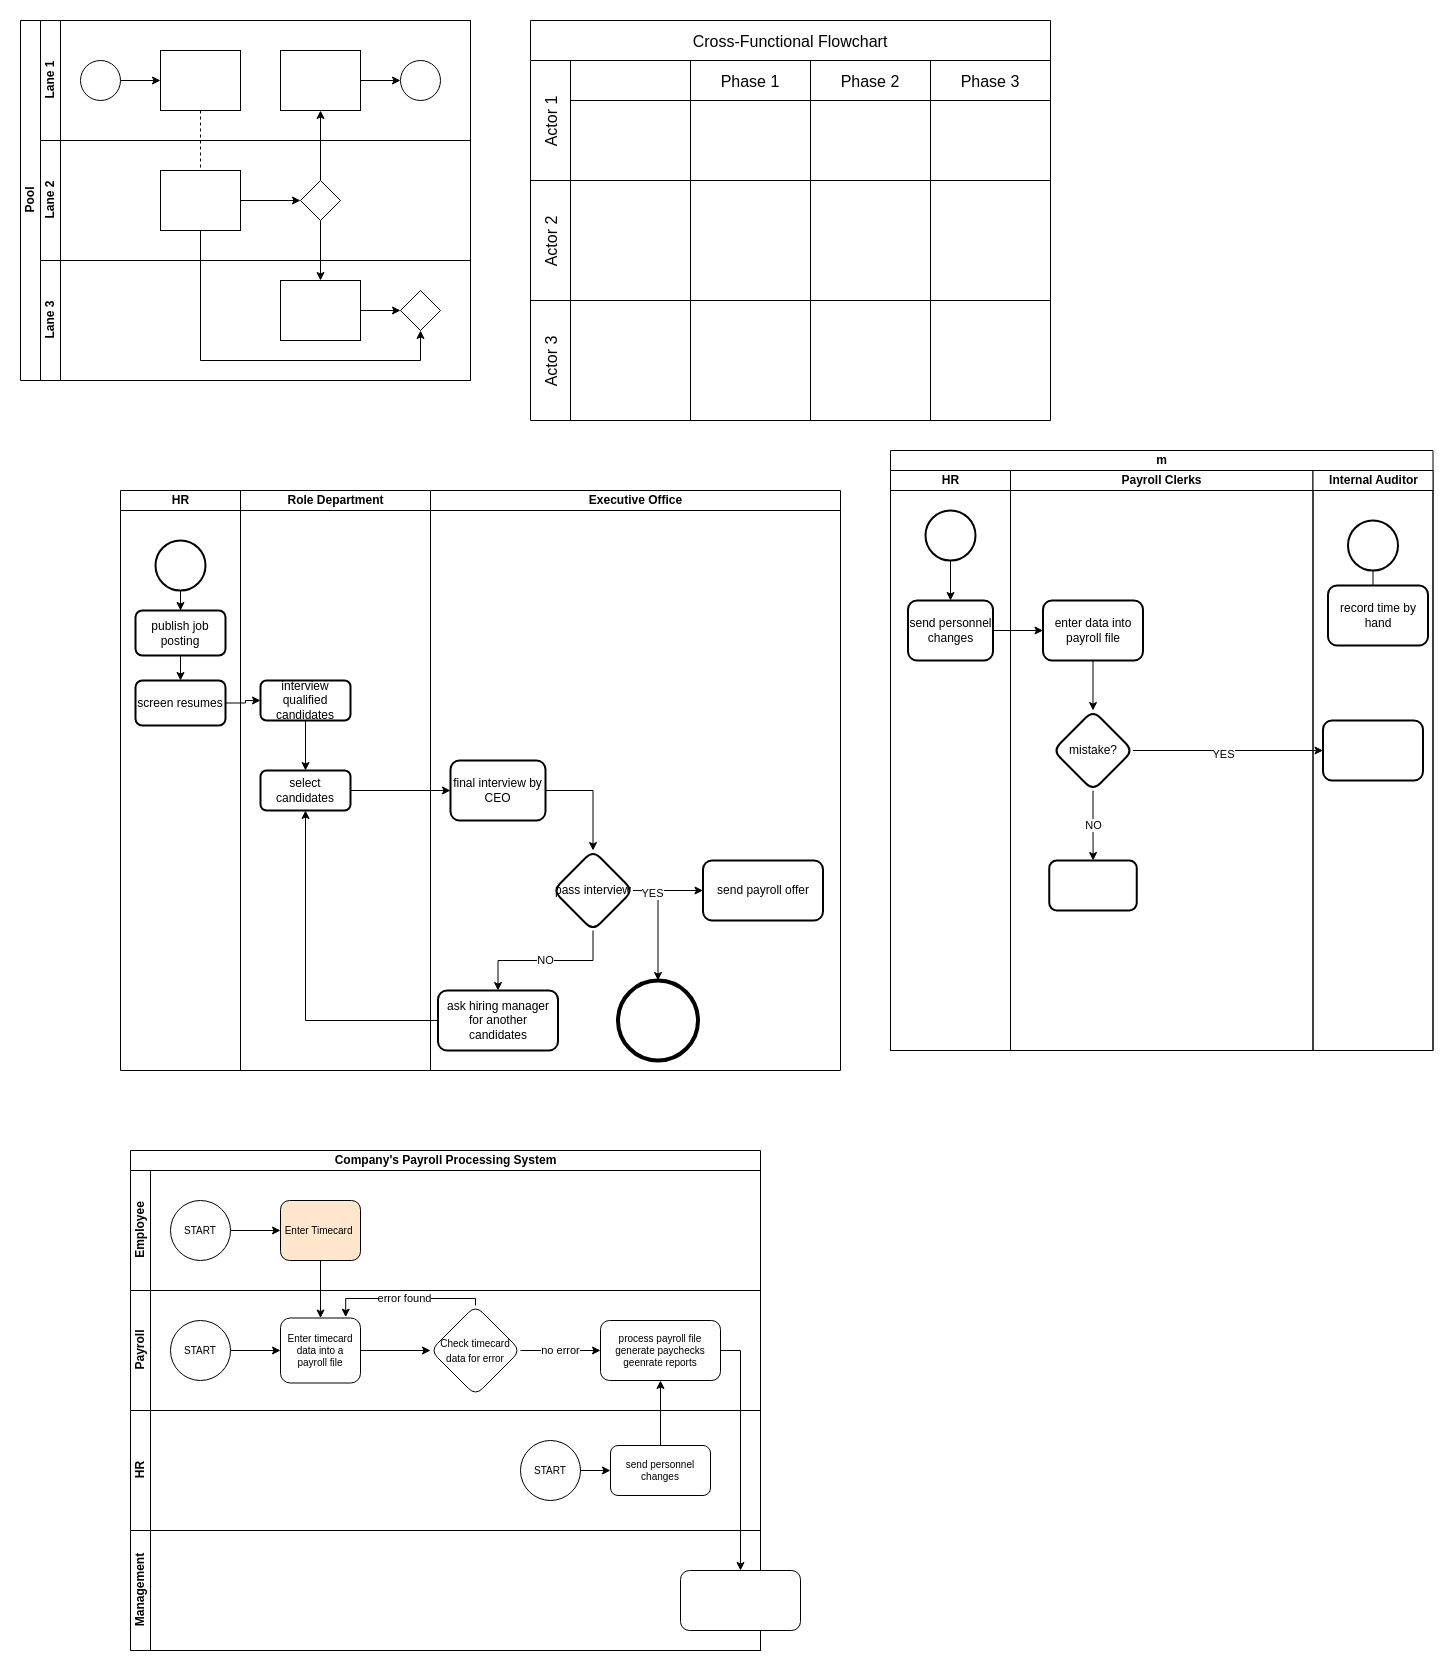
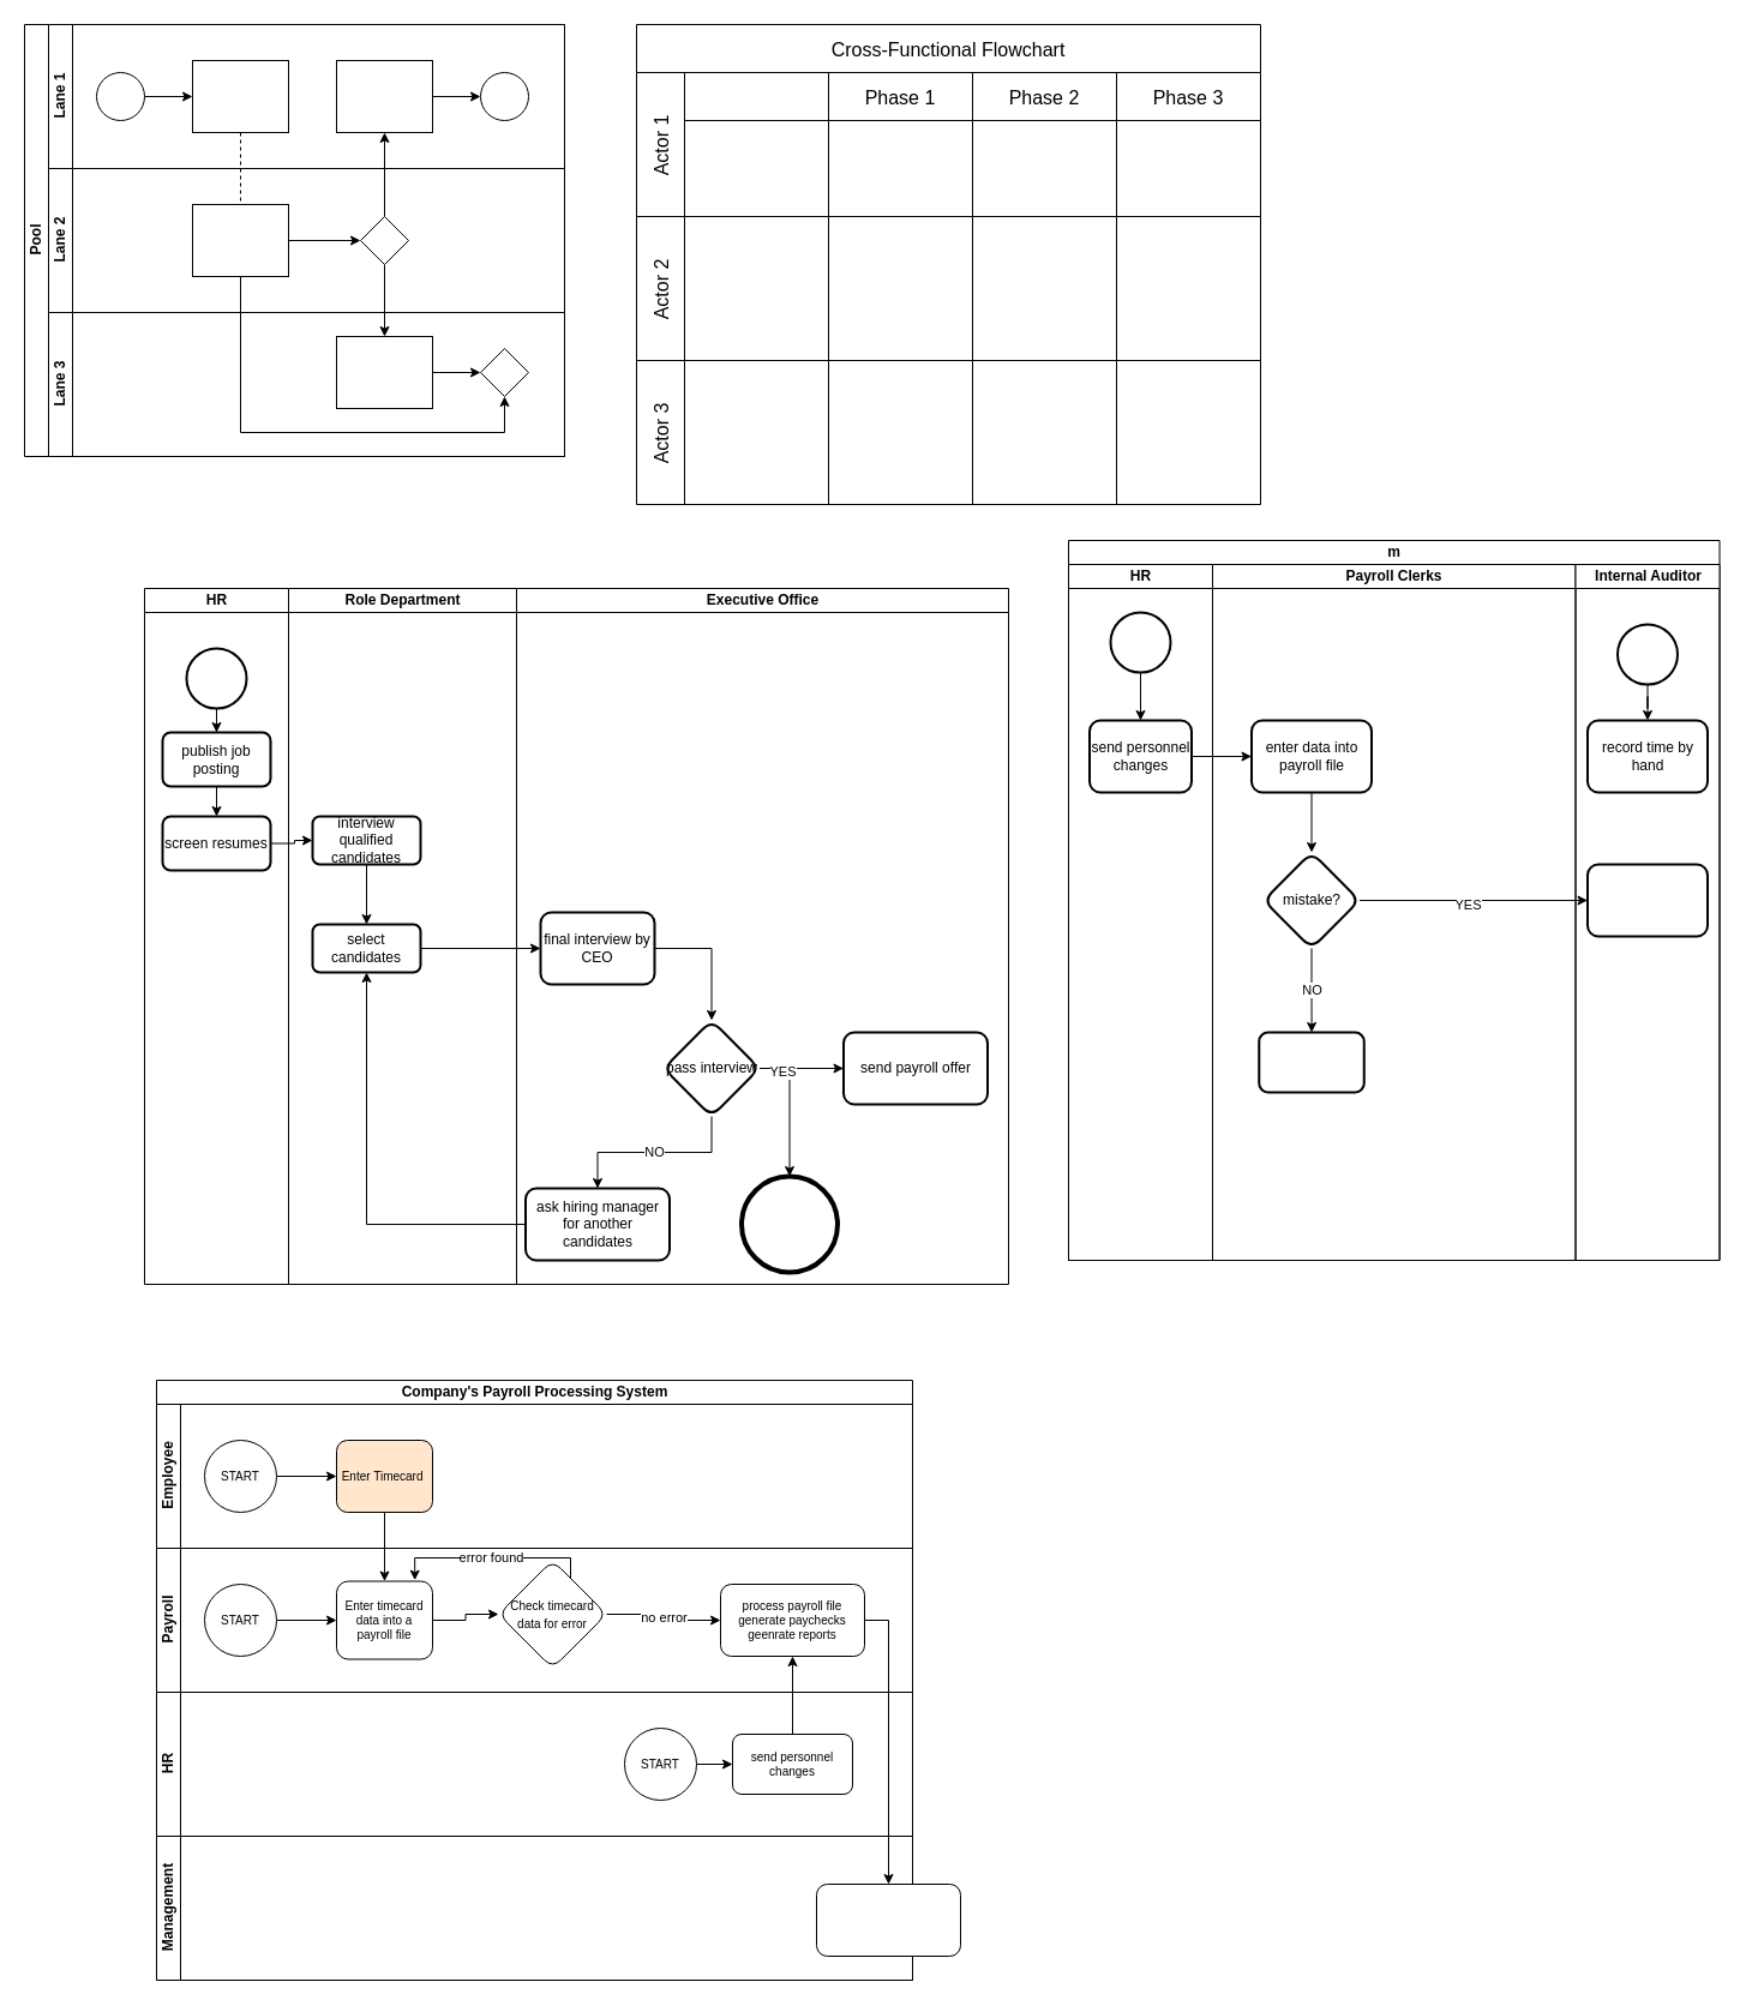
- <mxCell id="77" value="record time by hand" style="rounded=1;whiteSpace=wrap;html=1;strokeWidth=2;" vertex="1" parent="73"><mxGeometry x="15" y="115" width="100" height="60" as="geometry" /></mxCell>
+ <mxCell id="77" value="record time by hand" style="rounded=1;whiteSpace=wrap;html=1;strokeWidth=2;" vertex="1" parent="73"><mxGeometry x="10" y="130" width="100" height="60" as="geometry" /></mxCell>
- <mxCell id="92" value="&lt;font style=&quot;font-size: 10px;&quot;&gt;Check timecard data for error&lt;/font&gt;" style="rhombus;whiteSpace=wrap;html=1;rounded=1;" vertex="1" parent="86"><mxGeometry x="300" y="15" width="90" height="90" as="geometry" /></mxCell>
+ <mxCell id="92" value="&lt;font style=&quot;font-size: 10px;&quot;&gt;Check timecard data for error&lt;/font&gt;" style="rhombus;whiteSpace=wrap;html=1;rounded=1;" vertex="1" parent="86"><mxGeometry x="285" y="10" width="90" height="90" as="geometry" /></mxCell>
